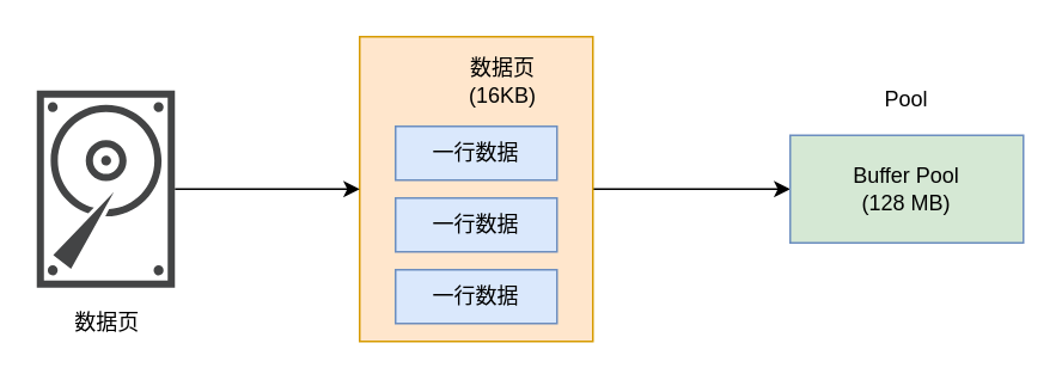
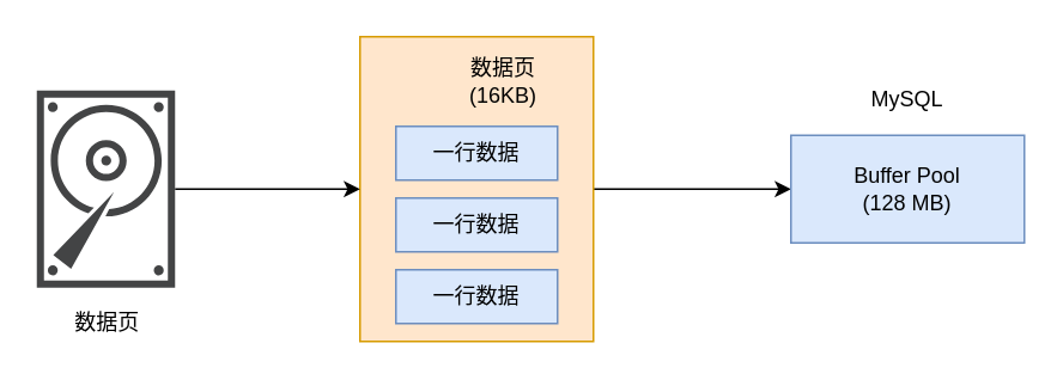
- <mxCell id="5" value="Pool" style="text;html=1;strokeColor=none;fillColor=none;align=center;verticalAlign=middle;whiteSpace=wrap;rounded=0;" parent="1" vertex="1"><mxGeometry x="475" y="40" width="60" height="30" as="geometry" /></mxCell>
+ <mxCell id="5" value="MySQL" style="text;html=1;strokeColor=none;fillColor=none;align=center;verticalAlign=middle;whiteSpace=wrap;rounded=0;" parent="1" vertex="1"><mxGeometry x="475" y="40" width="60" height="30" as="geometry" /></mxCell>
- <mxCell id="4" value="Buffer Pool&lt;br&gt;(128 MB)" style="rounded=0;whiteSpace=wrap;html=1;fillColor=#d5e8d4;strokeColor=#6c8ebf;" parent="1" vertex="1"><mxGeometry x="440" y="75" width="130" height="60" as="geometry" /></mxCell>
+ <mxCell id="4" value="Buffer Pool&lt;br&gt;(128 MB)" style="rounded=0;whiteSpace=wrap;html=1;fillColor=#dae8fc;strokeColor=#6c8ebf;" parent="1" vertex="1"><mxGeometry x="440" y="75" width="130" height="60" as="geometry" /></mxCell>
